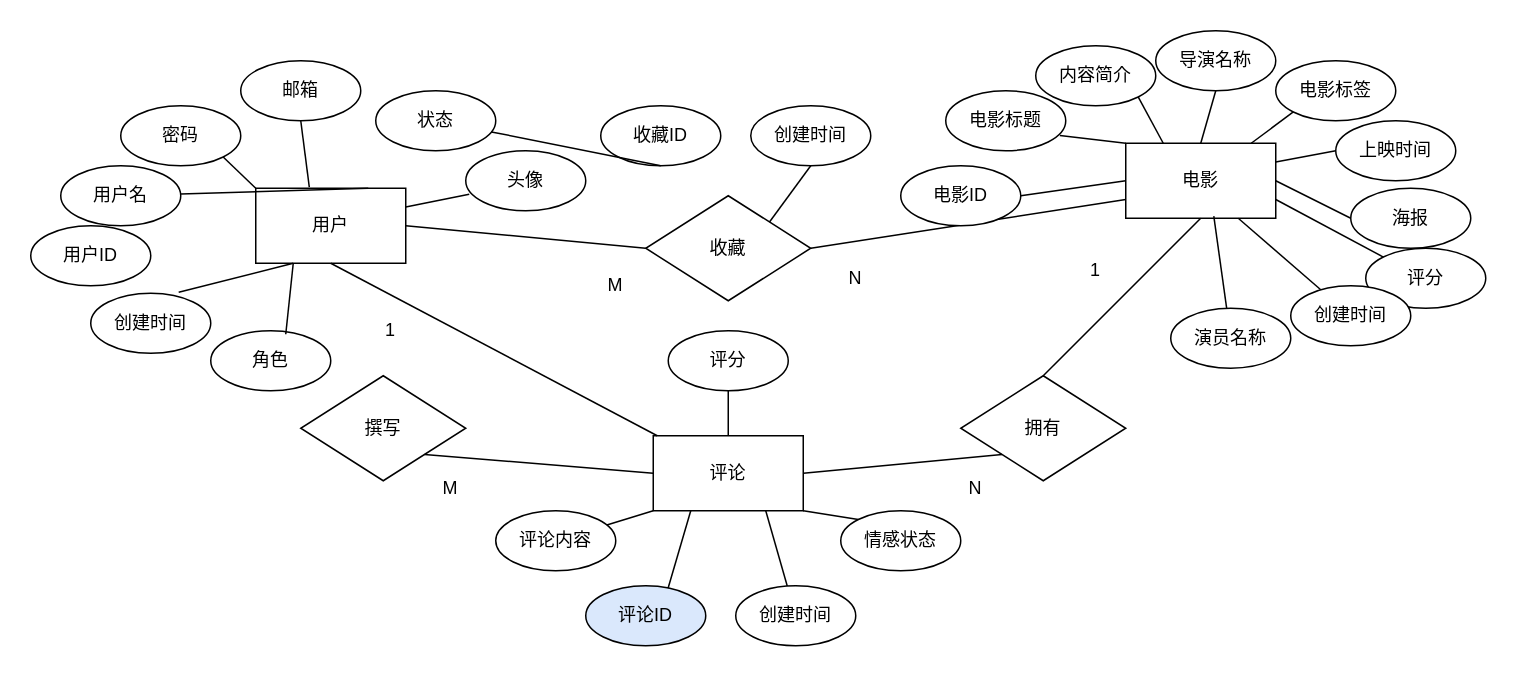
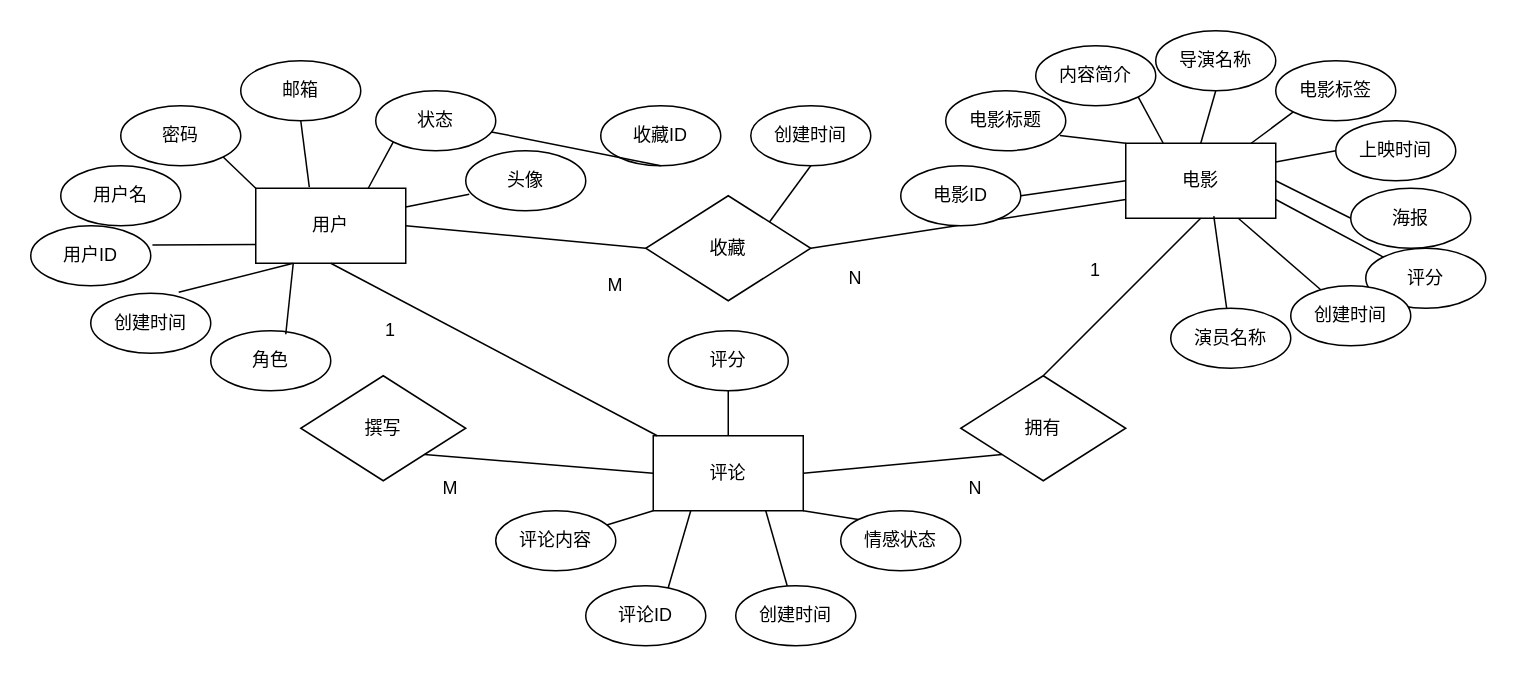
- <mxCell id="44" value="" style="endArrow=none;html=1;rounded=0;exitX=0.75;exitY=0;exitDx=0;exitDy=0;" parent="1" source="2" target="19" edge="1"><mxGeometry width="50" height="50" relative="1" as="geometry"><mxPoint x="190" y="145" as="sourcePoint" /><mxPoint x="168" y="124" as="targetPoint" /></mxGeometry></mxCell>
+ <mxCell id="44" value="" style="endArrow=none;html=1;rounded=0;entryX=0;entryY=1;entryDx=0;entryDy=0;exitX=0.75;exitY=0;exitDx=0;exitDy=0;" parent="1" source="2" target="24" edge="1"><mxGeometry width="50" height="50" relative="1" as="geometry"><mxPoint x="190" y="145" as="sourcePoint" /><mxPoint x="168" y="124" as="targetPoint" /></mxGeometry></mxCell>
+ <mxCell id="46" value="" style="endArrow=none;html=1;rounded=0;entryX=0;entryY=0.75;entryDx=0;entryDy=0;exitX=1.014;exitY=0.32;exitDx=0;exitDy=0;exitPerimeter=0;" parent="1" source="18" target="2" edge="1"><mxGeometry width="50" height="50" relative="1" as="geometry"><mxPoint x="440" y="30.86" as="sourcePoint" /><mxPoint x="457" y="-0.14" as="targetPoint" /></mxGeometry></mxCell>
- <mxCell id="41" value="评论ID" style="ellipse;whiteSpace=wrap;html=1;fillColor=#dae8fc;" parent="1" vertex="1"><mxGeometry x="390" y="390" width="80" height="40" as="geometry" /></mxCell>
+ <mxCell id="41" value="评论ID" style="ellipse;whiteSpace=wrap;html=1;" parent="1" vertex="1"><mxGeometry x="390" y="390" width="80" height="40" as="geometry" /></mxCell>
